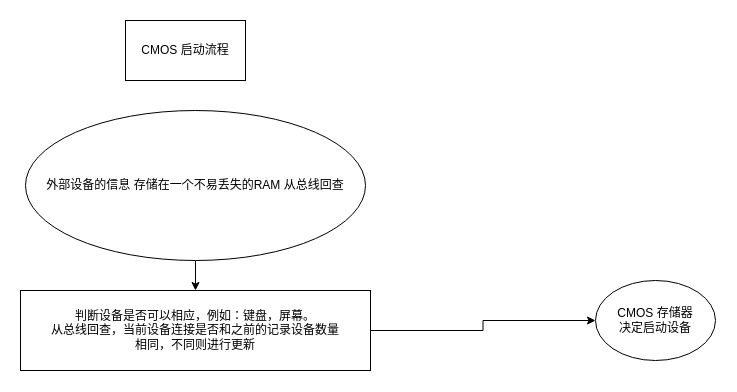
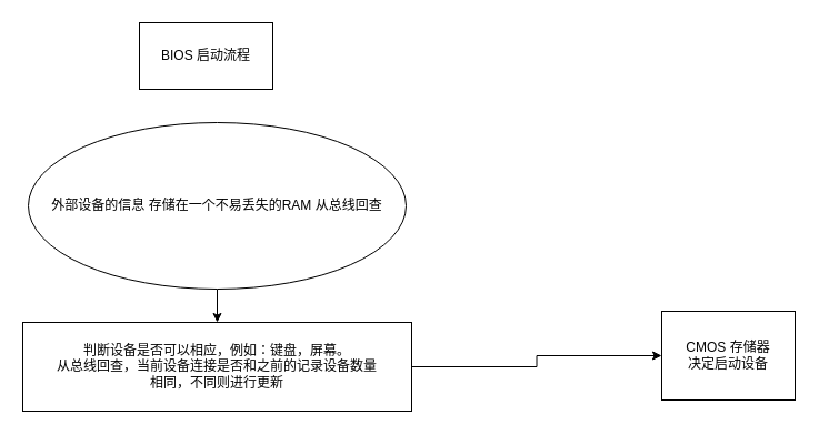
- <mxCell id="2" value="CMOS 启动流程" style="whiteSpace=wrap;html=1;" vertex="1" parent="1"><mxGeometry x="125" y="20" width="120" height="60" as="geometry" /></mxCell>
+ <mxCell id="2" value="BIOS 启动流程" style="whiteSpace=wrap;html=1;" vertex="1" parent="1"><mxGeometry x="125" y="20" width="120" height="60" as="geometry" /></mxCell>
- <mxCell id="7" value="CMOS 存储器&lt;br&gt;决定启动设备" style="ellipse;whiteSpace=wrap;html=1;" vertex="1" parent="1"><mxGeometry x="595" y="280" width="120" height="80" as="geometry" /></mxCell>
+ <mxCell id="7" value="CMOS 存储器&lt;br&gt;决定启动设备" style="whiteSpace=wrap;html=1;rounded=0;" vertex="1" parent="1"><mxGeometry x="595" y="280" width="120" height="80" as="geometry" /></mxCell>
